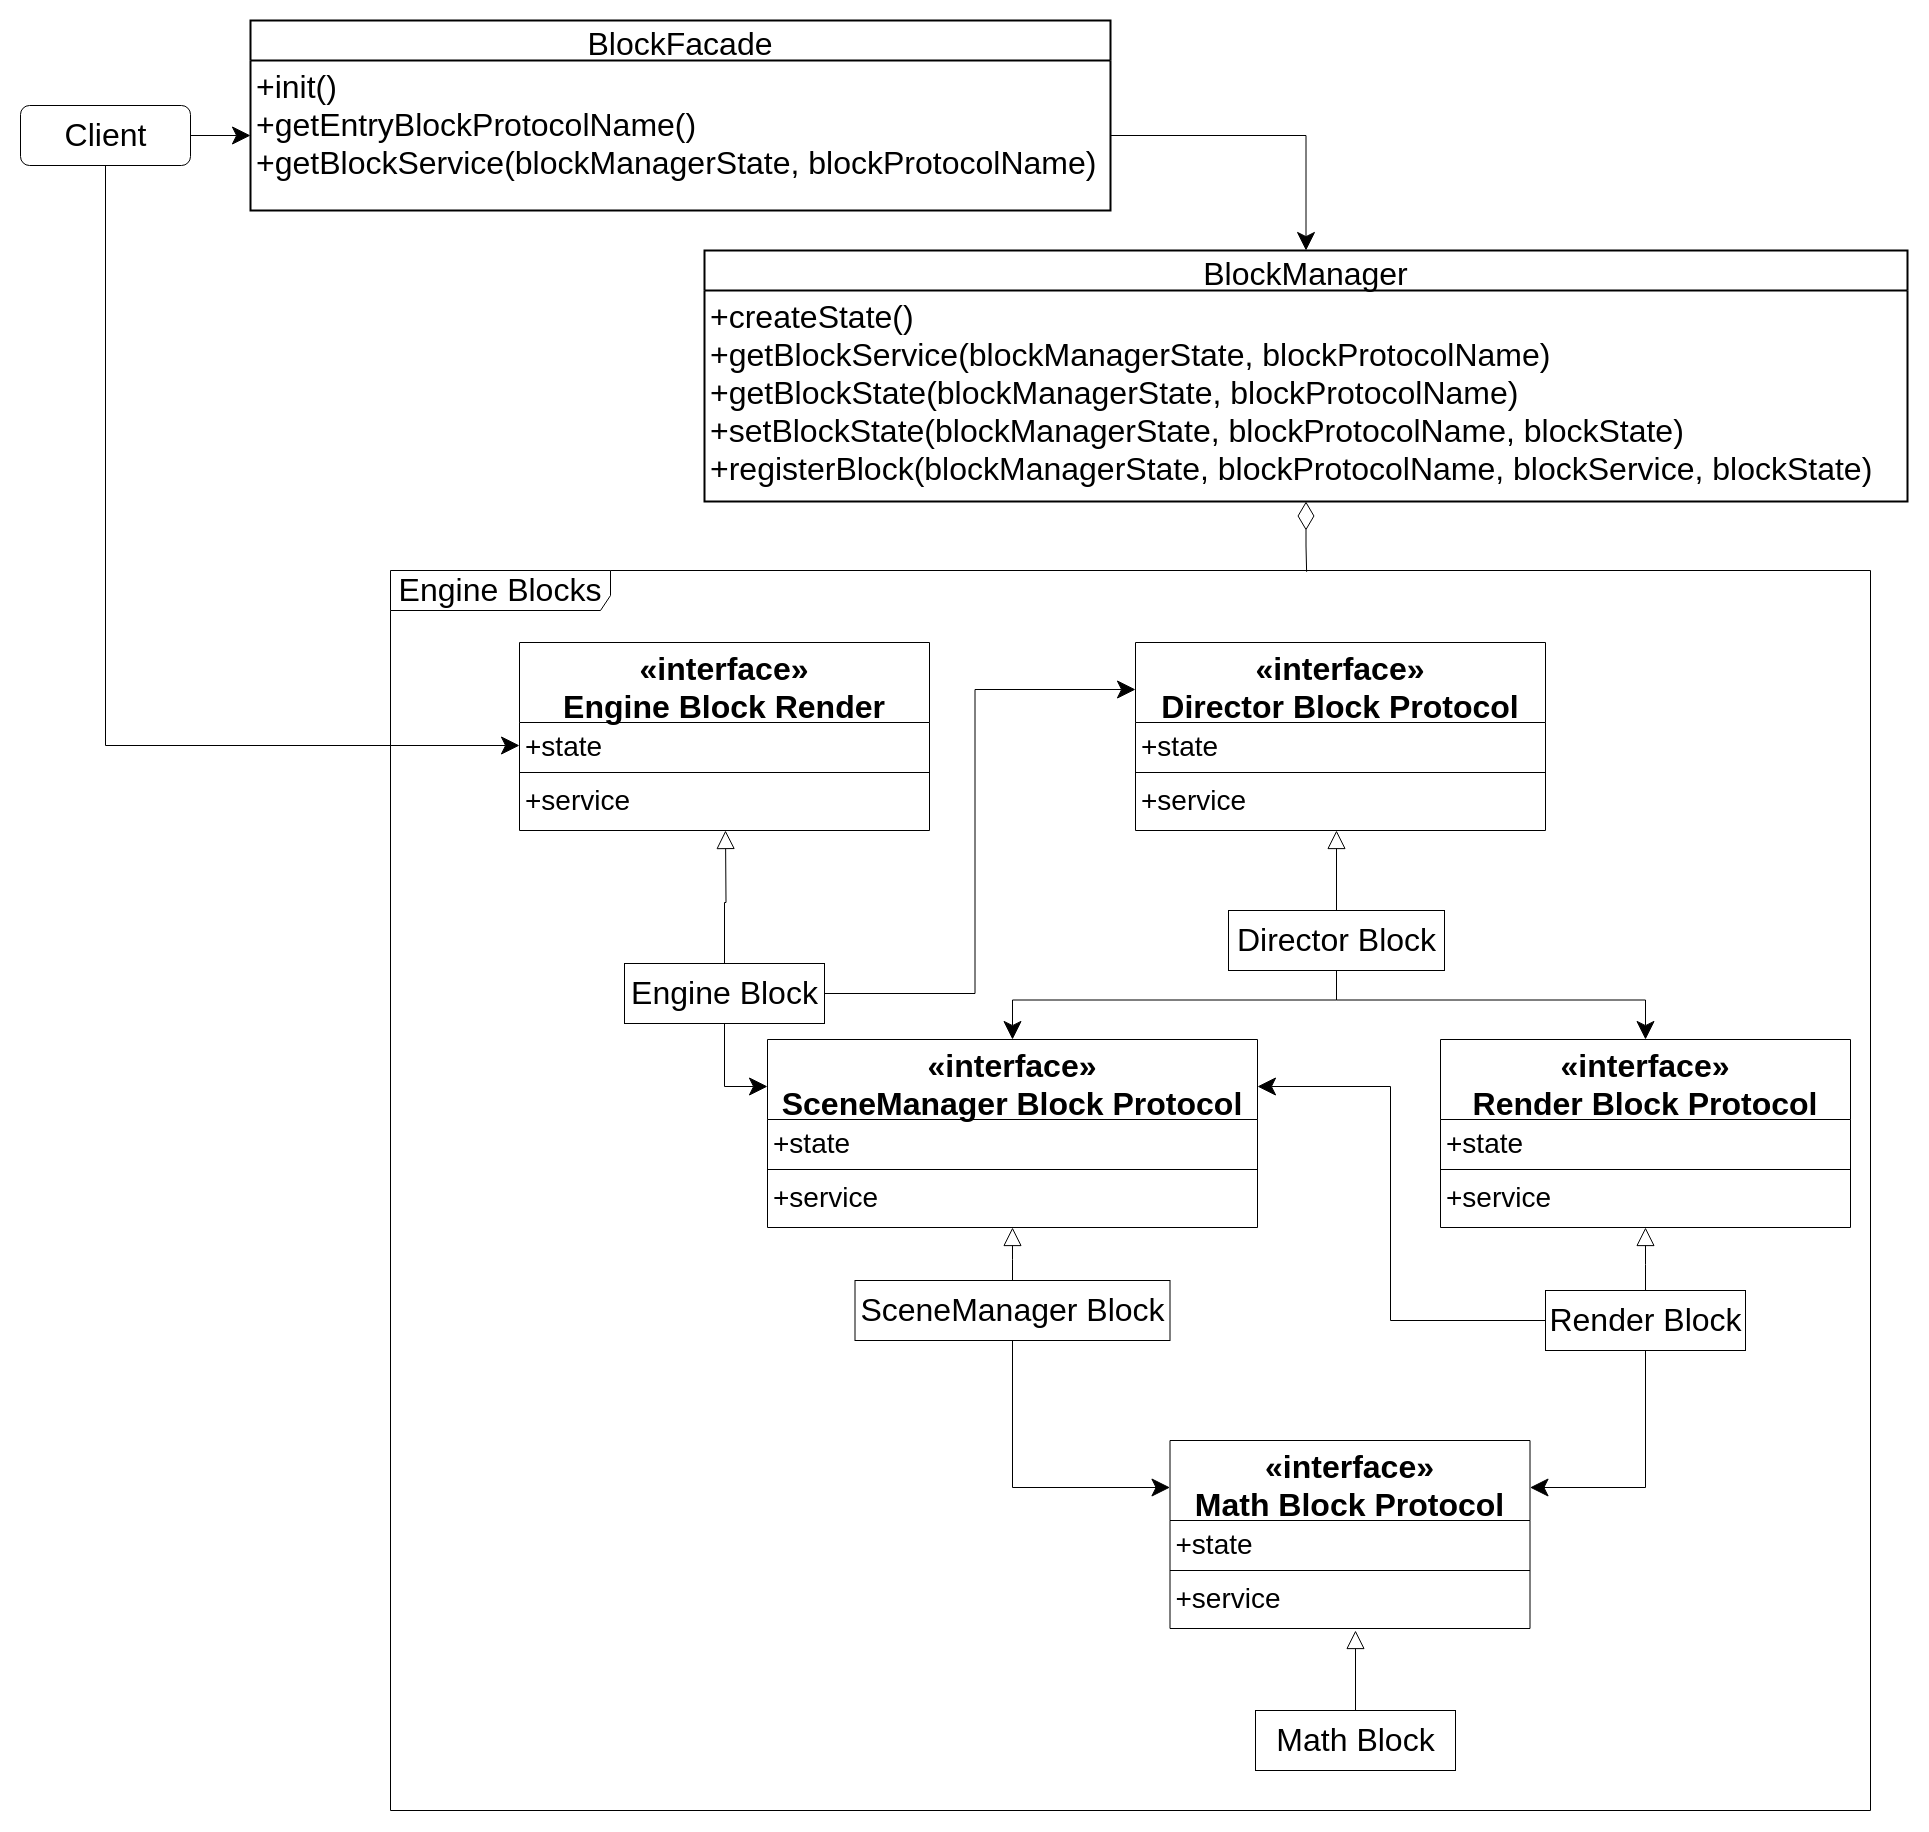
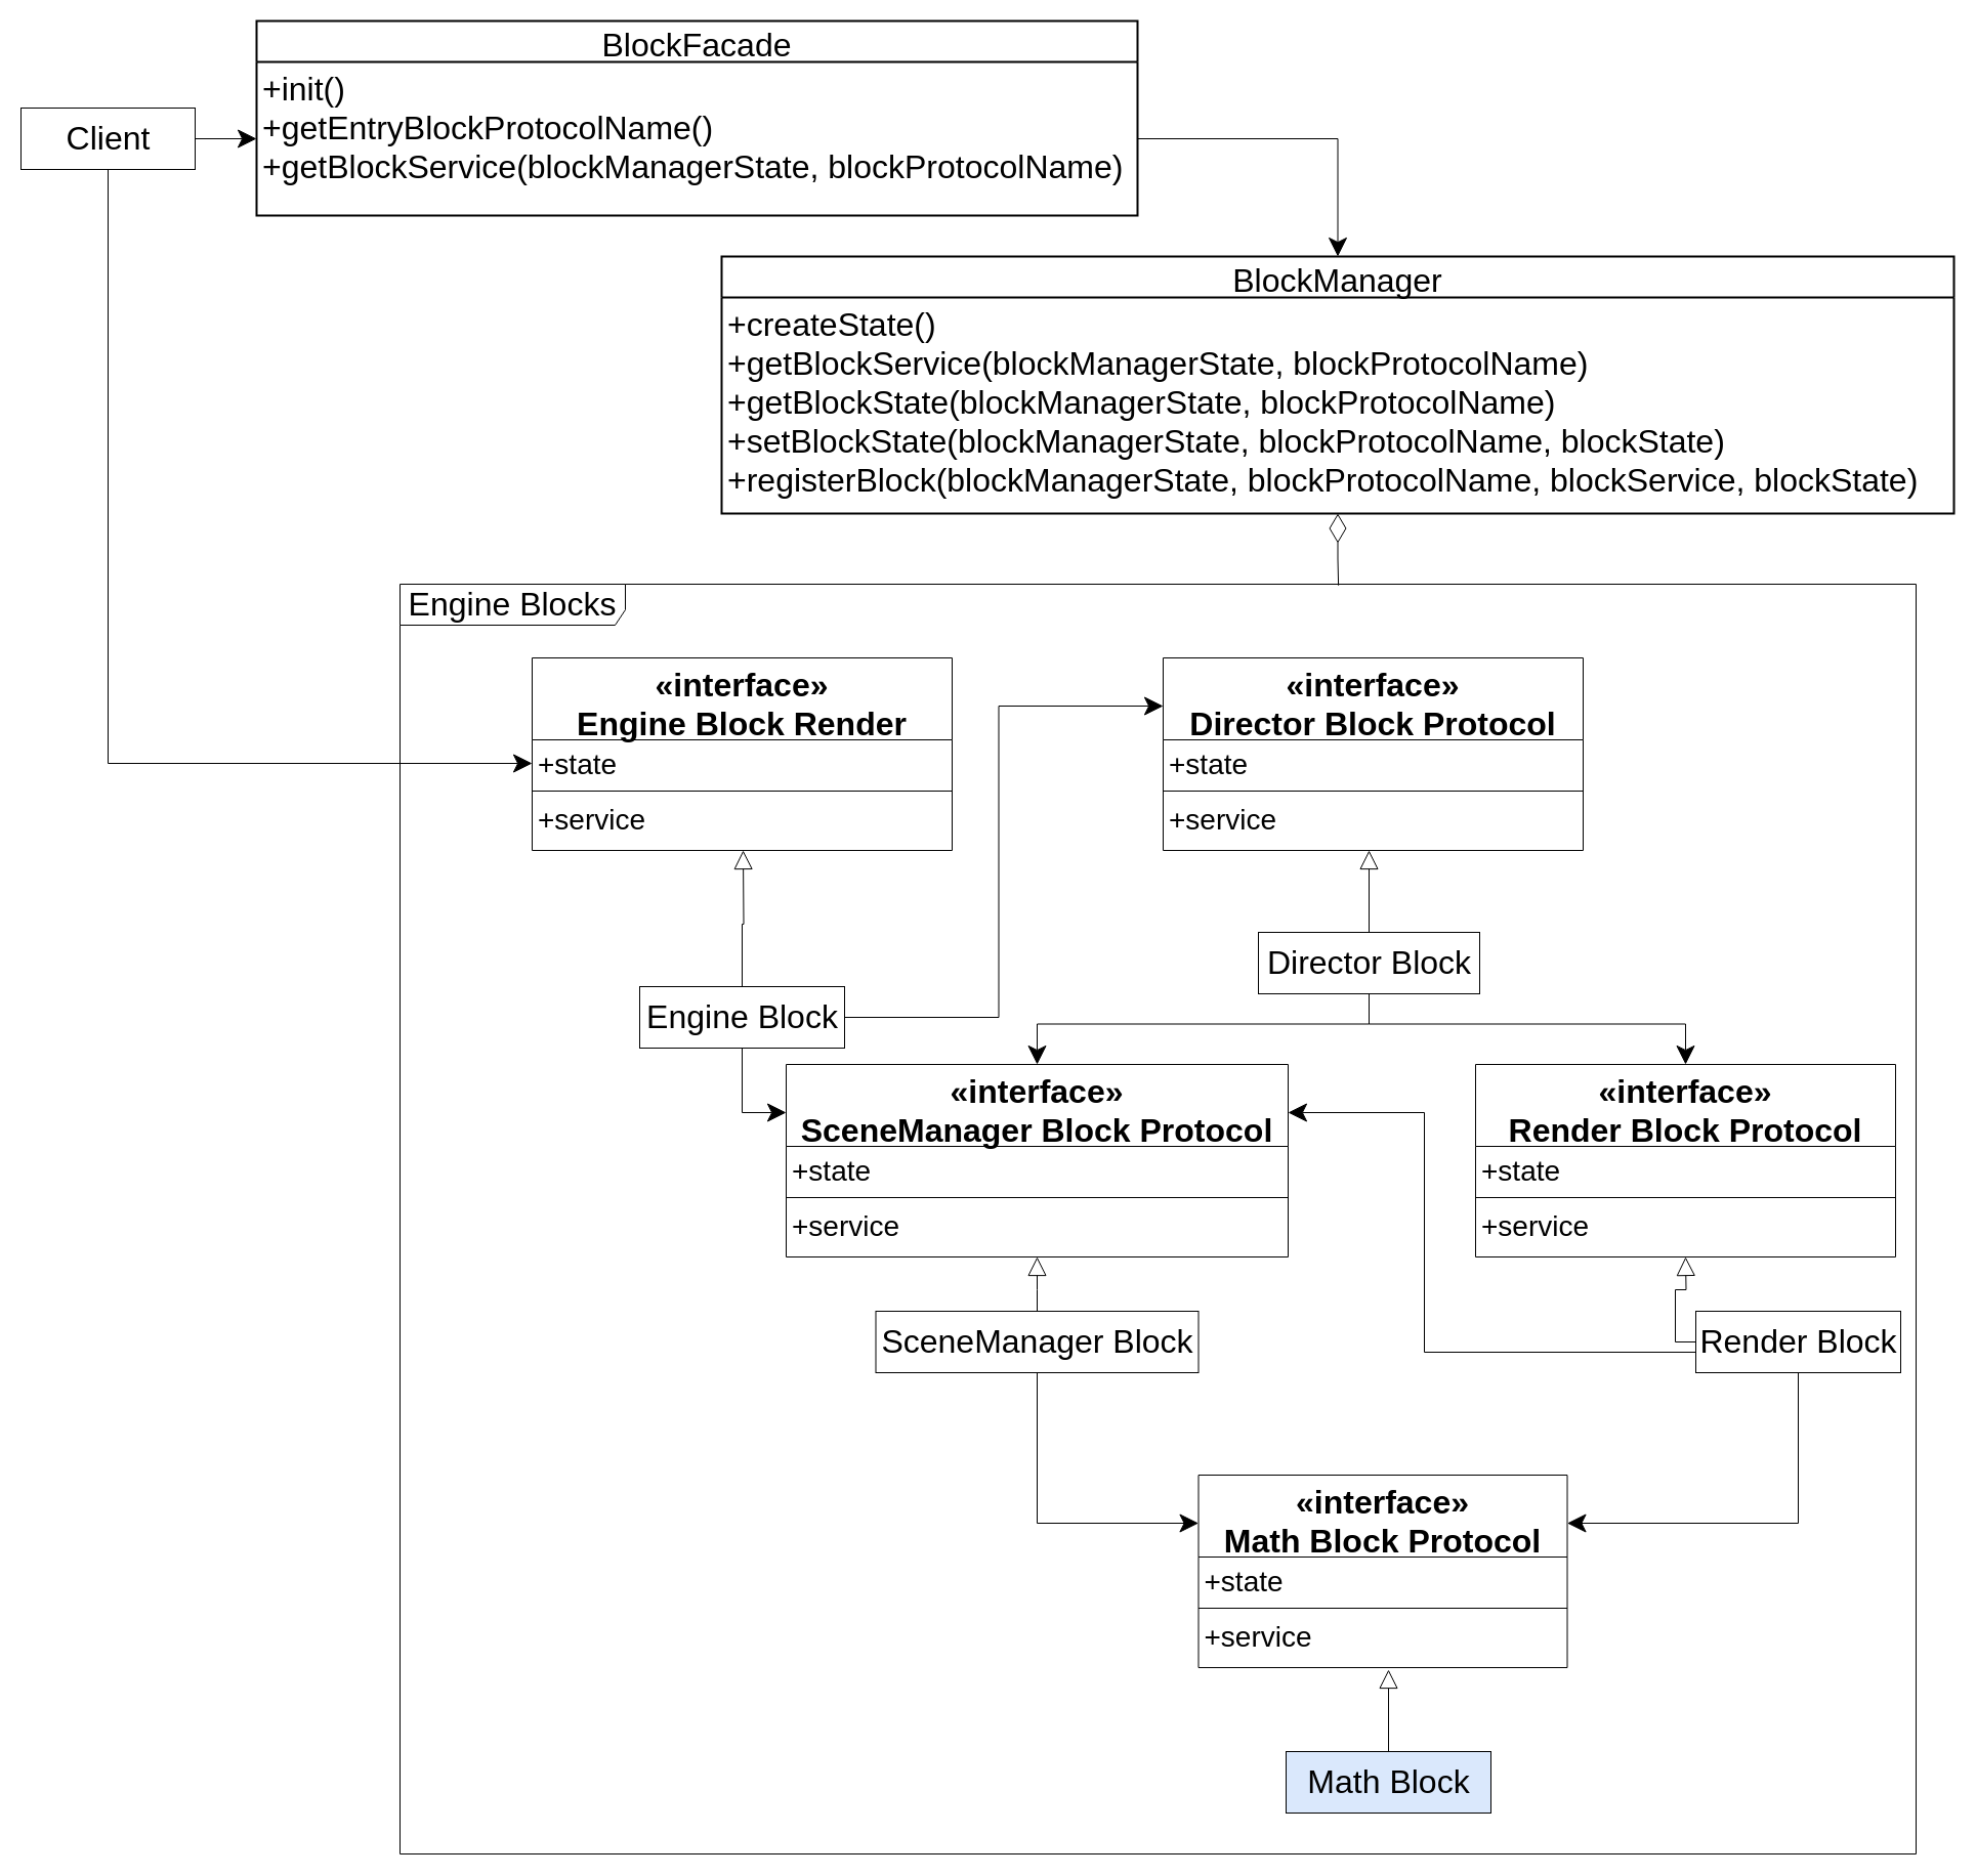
- <mxCell id="5" value="Client" style="html=1;fontSize=32;rounded=1;" parent="1" vertex="1"><mxGeometry x="20" y="105" width="170" height="60" as="geometry" /></mxCell>
+ <mxCell id="5" value="Client" style="html=1;fontSize=32;" parent="1" vertex="1"><mxGeometry x="20" y="105" width="170" height="60" as="geometry" /></mxCell>
- <mxCell id="22" value="Render Block" style="html=1;fontSize=32;" parent="1" vertex="1"><mxGeometry x="1545" y="1290" width="200" height="60" as="geometry" /></mxCell>
+ <mxCell id="22" value="Render Block" style="html=1;fontSize=32;" parent="1" vertex="1"><mxGeometry x="1655" y="1280" width="200" height="60" as="geometry" /></mxCell>
- <mxCell id="24" value="Math Block" style="html=1;fontSize=32;" parent="1" vertex="1"><mxGeometry x="1255" y="1710" width="200" height="60" as="geometry" /></mxCell>
+ <mxCell id="24" value="Math Block" style="html=1;fontSize=32;fillColor=#dae8fc;" parent="1" vertex="1"><mxGeometry x="1255" y="1710" width="200" height="60" as="geometry" /></mxCell>
